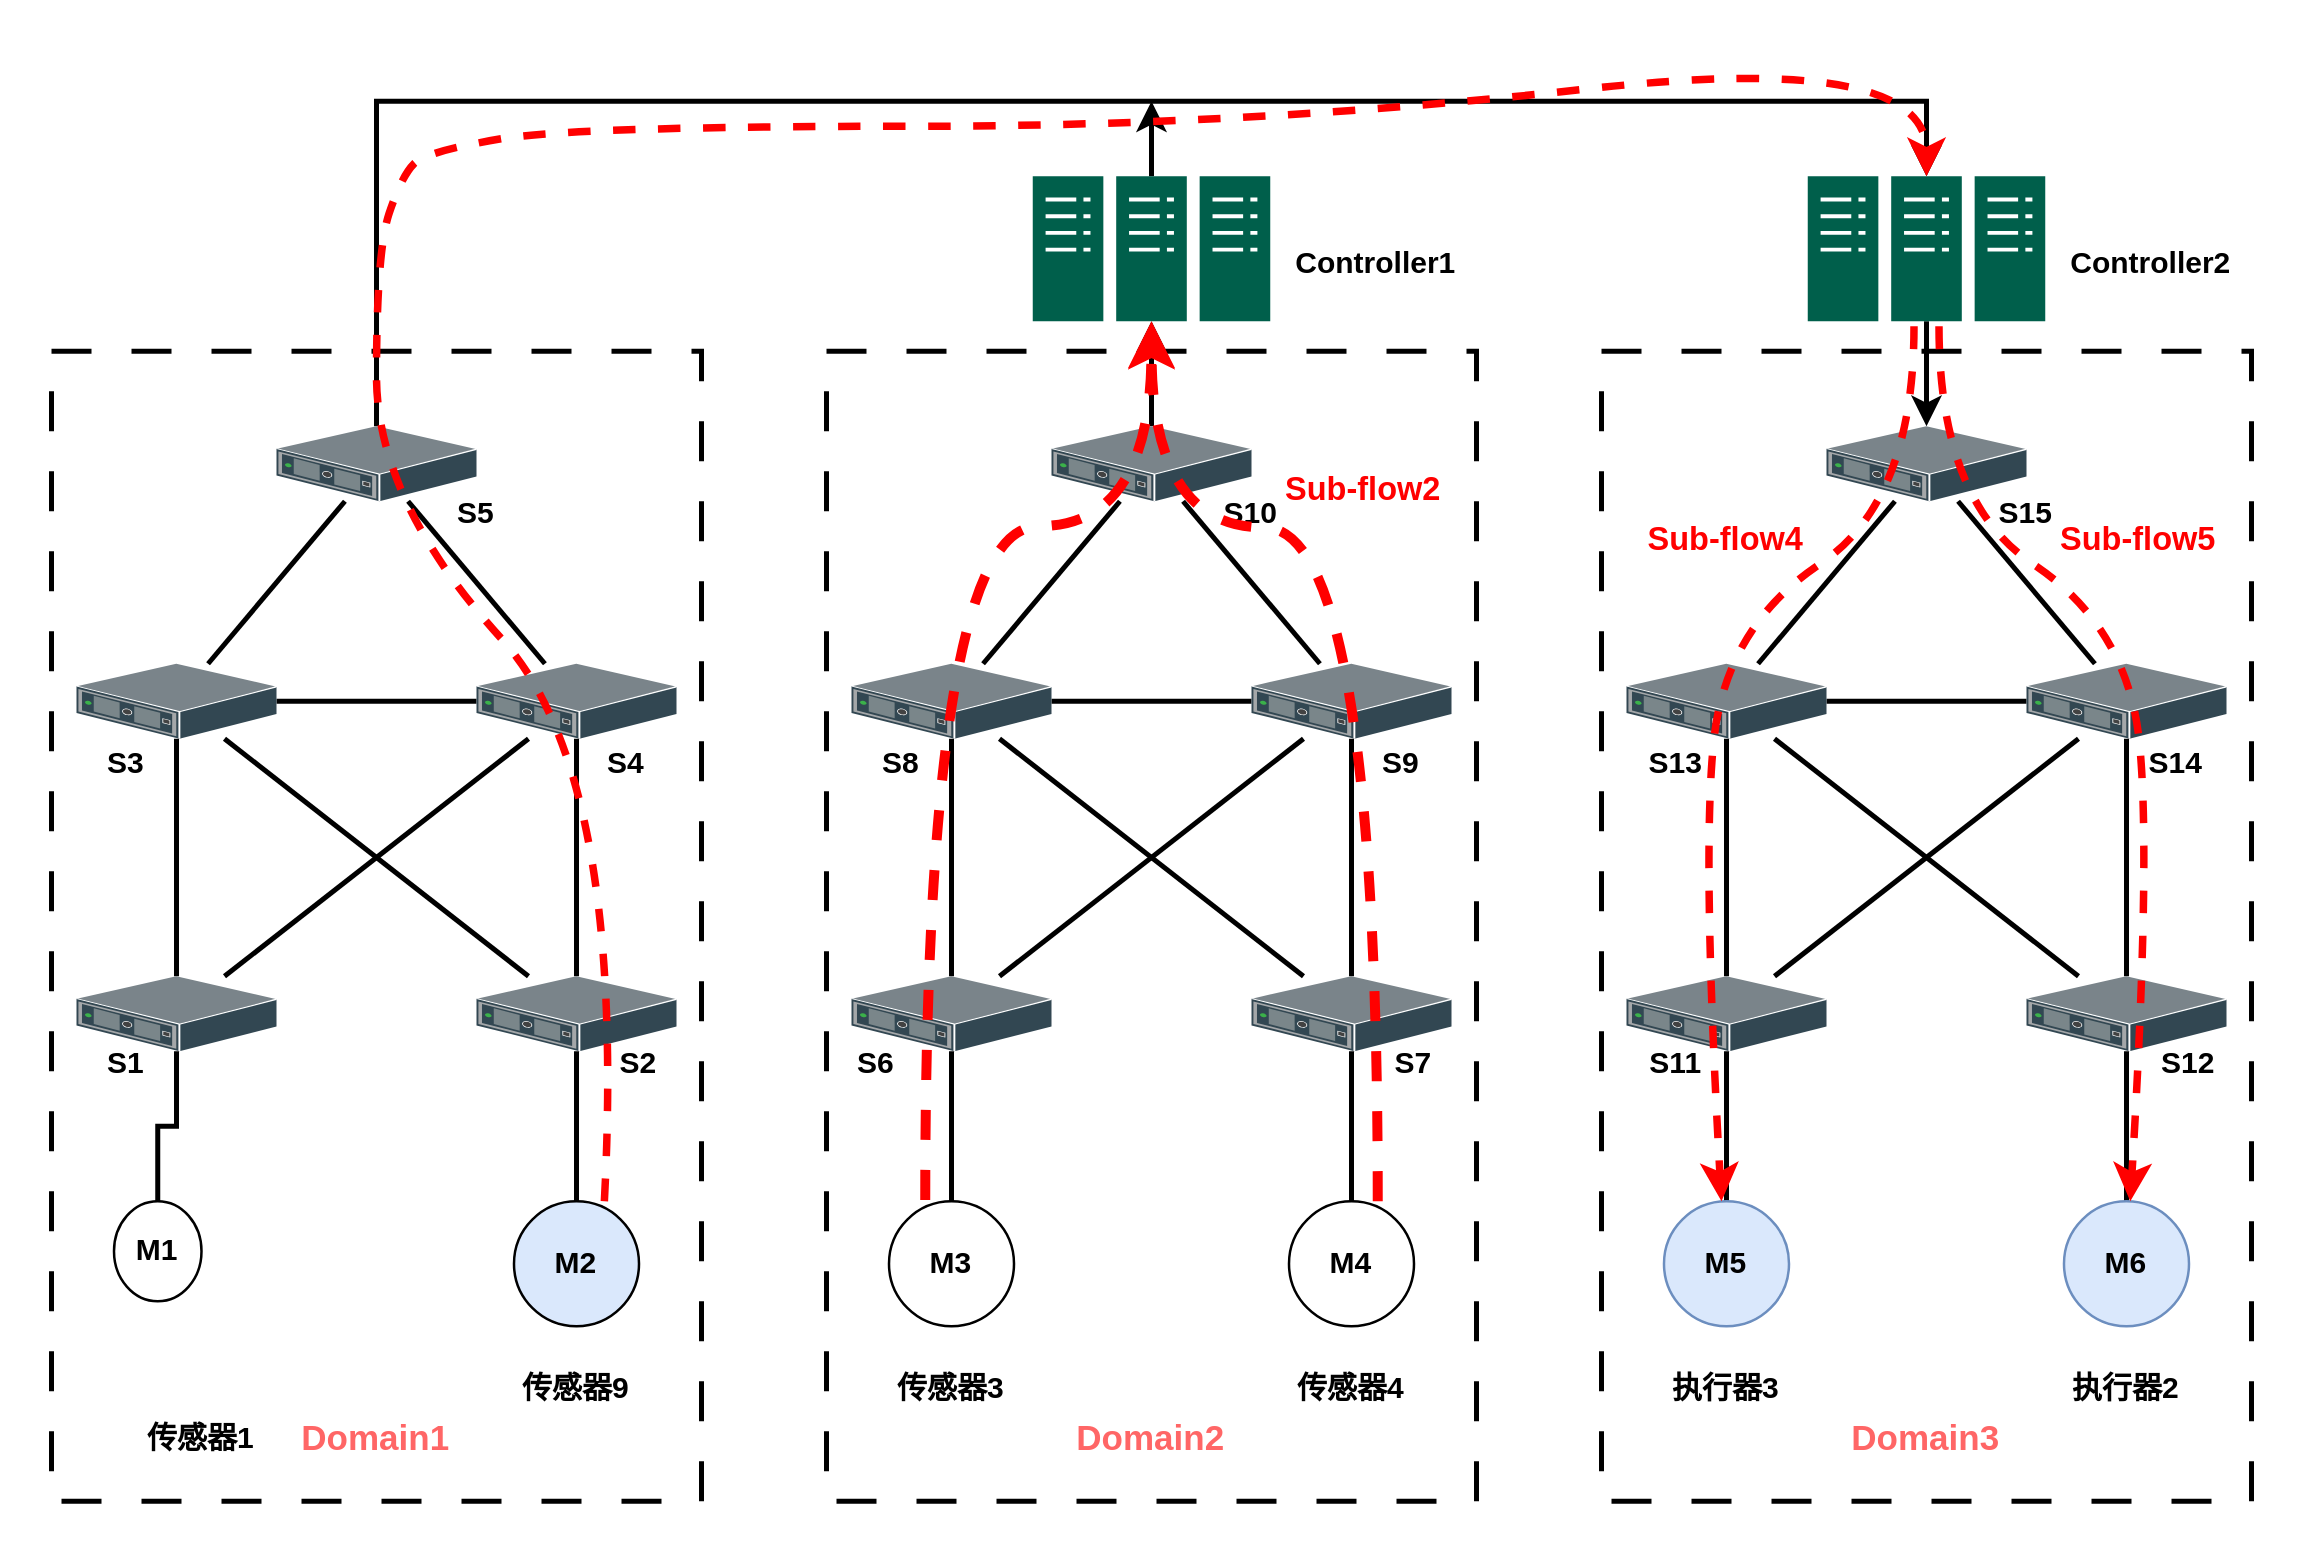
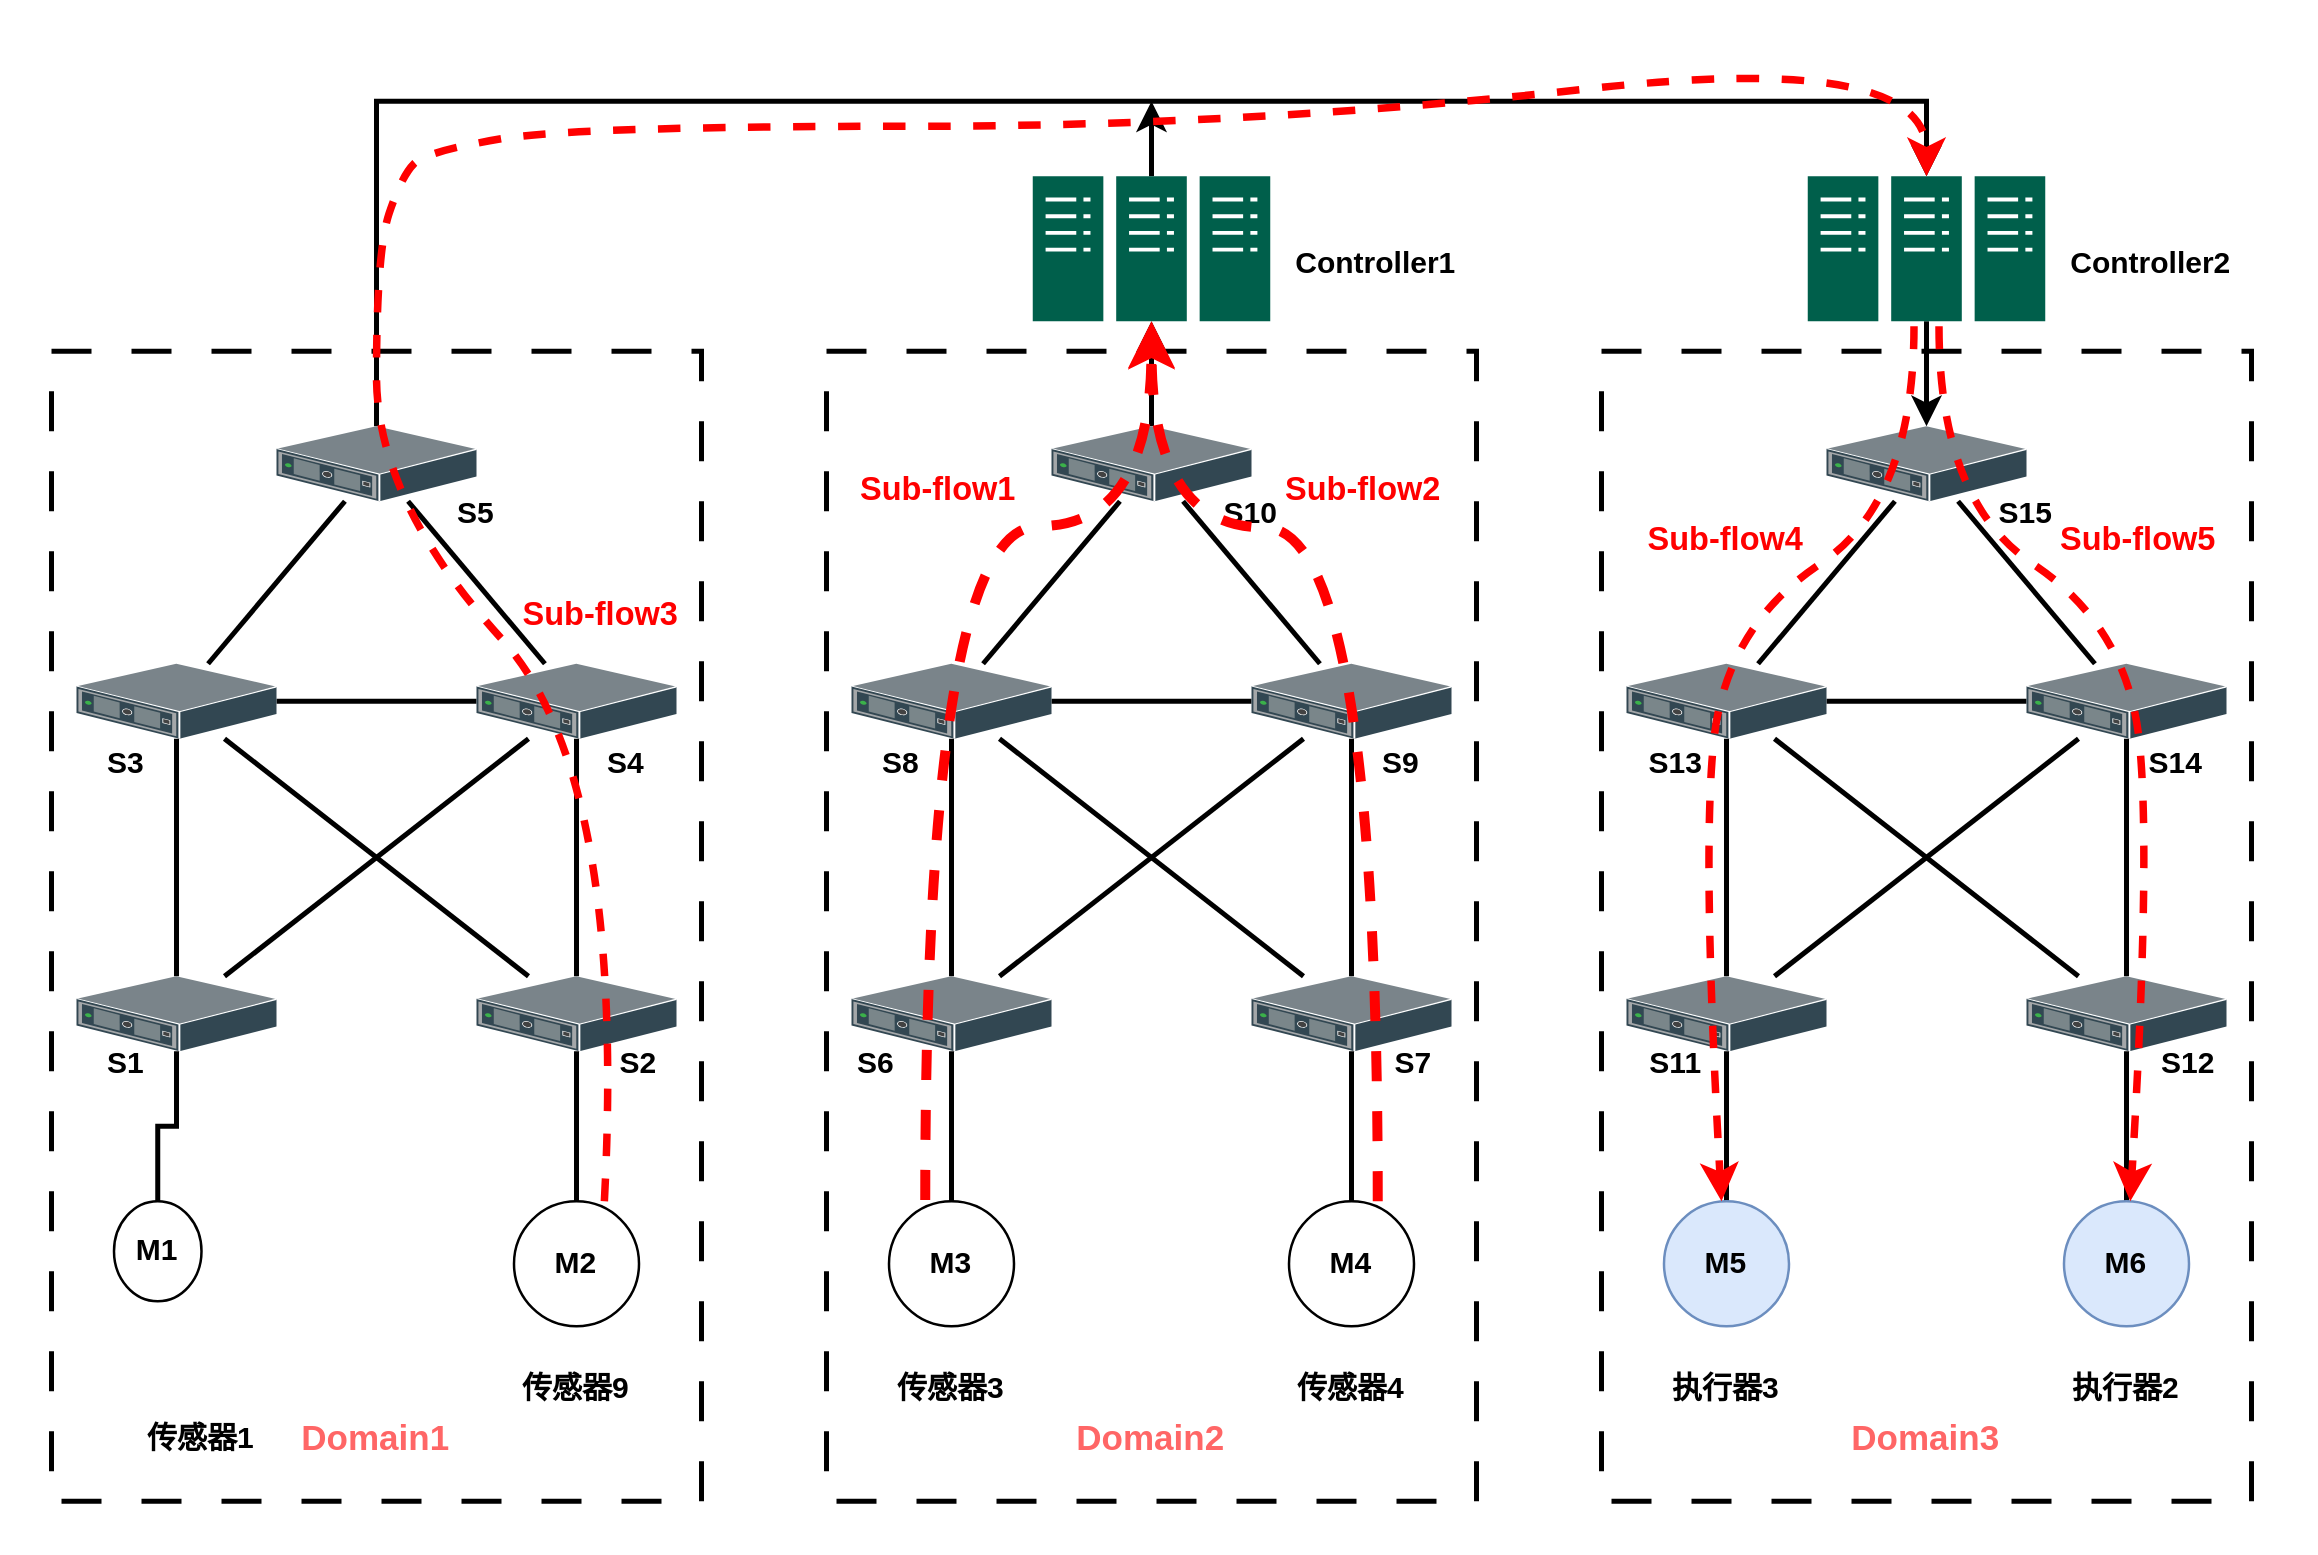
+ <mxCell id="87" value="&lt;b&gt;&lt;font style=&quot;font-size: 13px;&quot; color=&quot;#ff0000&quot;&gt;Sub-flow1&lt;/font&gt;&lt;/b&gt;" style="text;strokeColor=none;align=center;fillColor=none;html=1;verticalAlign=middle;whiteSpace=wrap;rounded=0;" parent="1" vertex="1"><mxGeometry x="340" y="180" width="70" height="30" as="geometry" /></mxCell>
+ <mxCell id="90" value="&lt;b&gt;&lt;font style=&quot;font-size: 13px;&quot; color=&quot;#ff0000&quot;&gt;Sub-flow3&lt;/font&gt;&lt;/b&gt;" style="text;strokeColor=none;align=center;fillColor=none;html=1;verticalAlign=middle;whiteSpace=wrap;rounded=0;" parent="1" vertex="1"><mxGeometry x="205" y="230" width="70" height="30" as="geometry" /></mxCell>
- <mxCell id="19" value="&lt;b&gt;M2&lt;/b&gt;" style="ellipse;whiteSpace=wrap;html=1;aspect=fixed;fillColor=#dae8fc;" parent="1" vertex="1"><mxGeometry x="205" y="480" width="50" height="50" as="geometry" /></mxCell>
+ <mxCell id="19" value="&lt;b&gt;M2&lt;/b&gt;" style="ellipse;whiteSpace=wrap;html=1;aspect=fixed;" parent="1" vertex="1"><mxGeometry x="205" y="480" width="50" height="50" as="geometry" /></mxCell>
